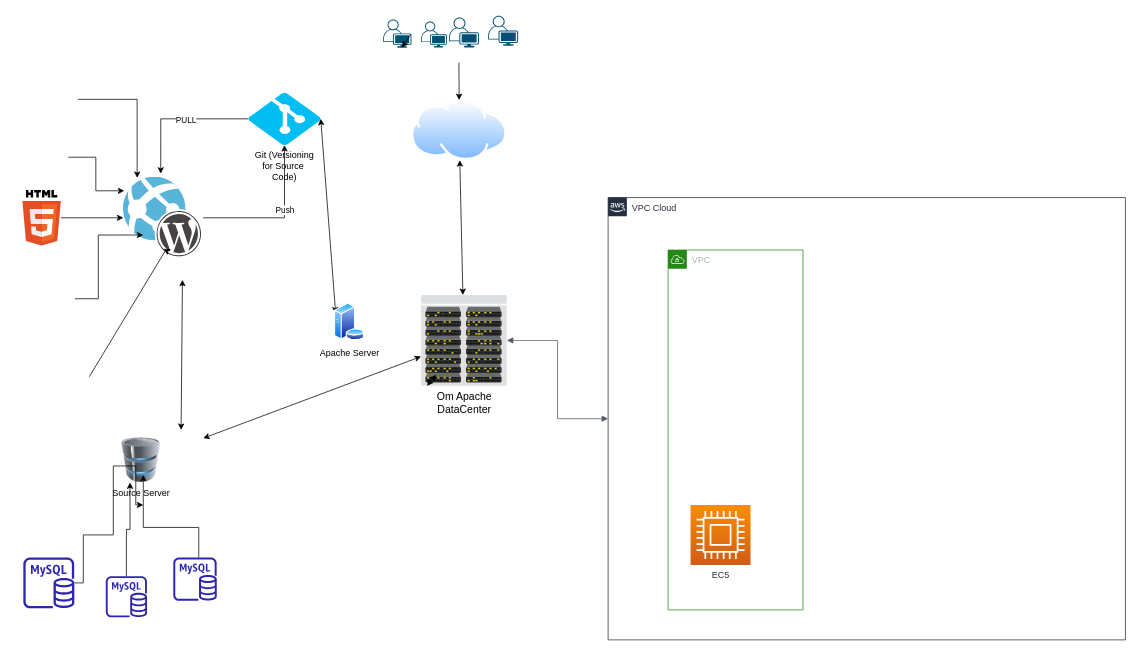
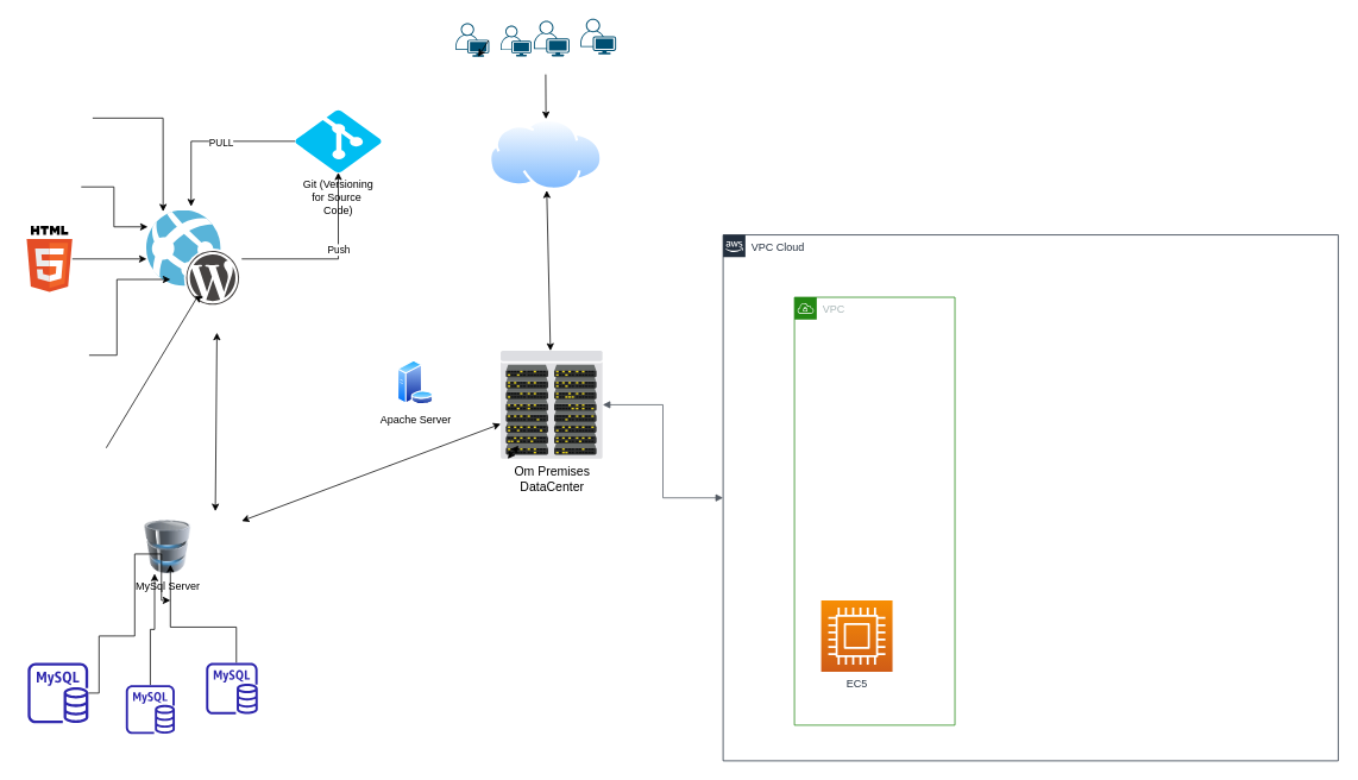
- <mxCell id="35" value="" style="endArrow=classic;startArrow=classic;html=1;rounded=0;exitX=0;exitY=0.25;exitDx=0;exitDy=0;entryX=1;entryY=0.5;entryDx=0;entryDy=0;entryPerimeter=0;" edge="1" parent="1" source="37" target="27"><mxGeometry width="50" height="50" relative="1" as="geometry"><mxPoint x="215" y="377" as="sourcePoint" /><mxPoint x="460" y="93" as="targetPoint" /></mxGeometry></mxCell>
- <mxCell id="23" value="&lt;font style=&quot;font-size: 14px;&quot;&gt;Om Apache &lt;br&gt;DataCenter&lt;/font&gt;" style="verticalLabelPosition=bottom;sketch=0;aspect=fixed;html=1;verticalAlign=top;strokeColor=none;align=center;outlineConnect=0;shape=mxgraph.citrix.datacenter;" vertex="1" parent="1"><mxGeometry x="560.5" y="393" width="114.44" height="121.18" as="geometry" /></mxCell>
+ <mxCell id="23" value="&lt;font style=&quot;font-size: 14px;&quot;&gt;Om Premises &lt;br&gt;DataCenter&lt;/font&gt;" style="verticalLabelPosition=bottom;sketch=0;aspect=fixed;html=1;verticalAlign=top;strokeColor=none;align=center;outlineConnect=0;shape=mxgraph.citrix.datacenter;" vertex="1" parent="1"><mxGeometry x="560.5" y="393" width="114.44" height="121.18" as="geometry" /></mxCell>
- <mxCell id="2" value="Source Server&lt;br&gt;" style="image;html=1;image=img/lib/clip_art/computers/Database_128x128.png" vertex="1" parent="1"><mxGeometry x="157.3" y="583" width="60" height="60" as="geometry" /></mxCell>
+ <mxCell id="2" value="MySql Server&lt;br&gt;" style="image;html=1;image=img/lib/clip_art/computers/Database_128x128.png" vertex="1" parent="1"><mxGeometry x="157.3" y="583" width="60" height="60" as="geometry" /></mxCell>
